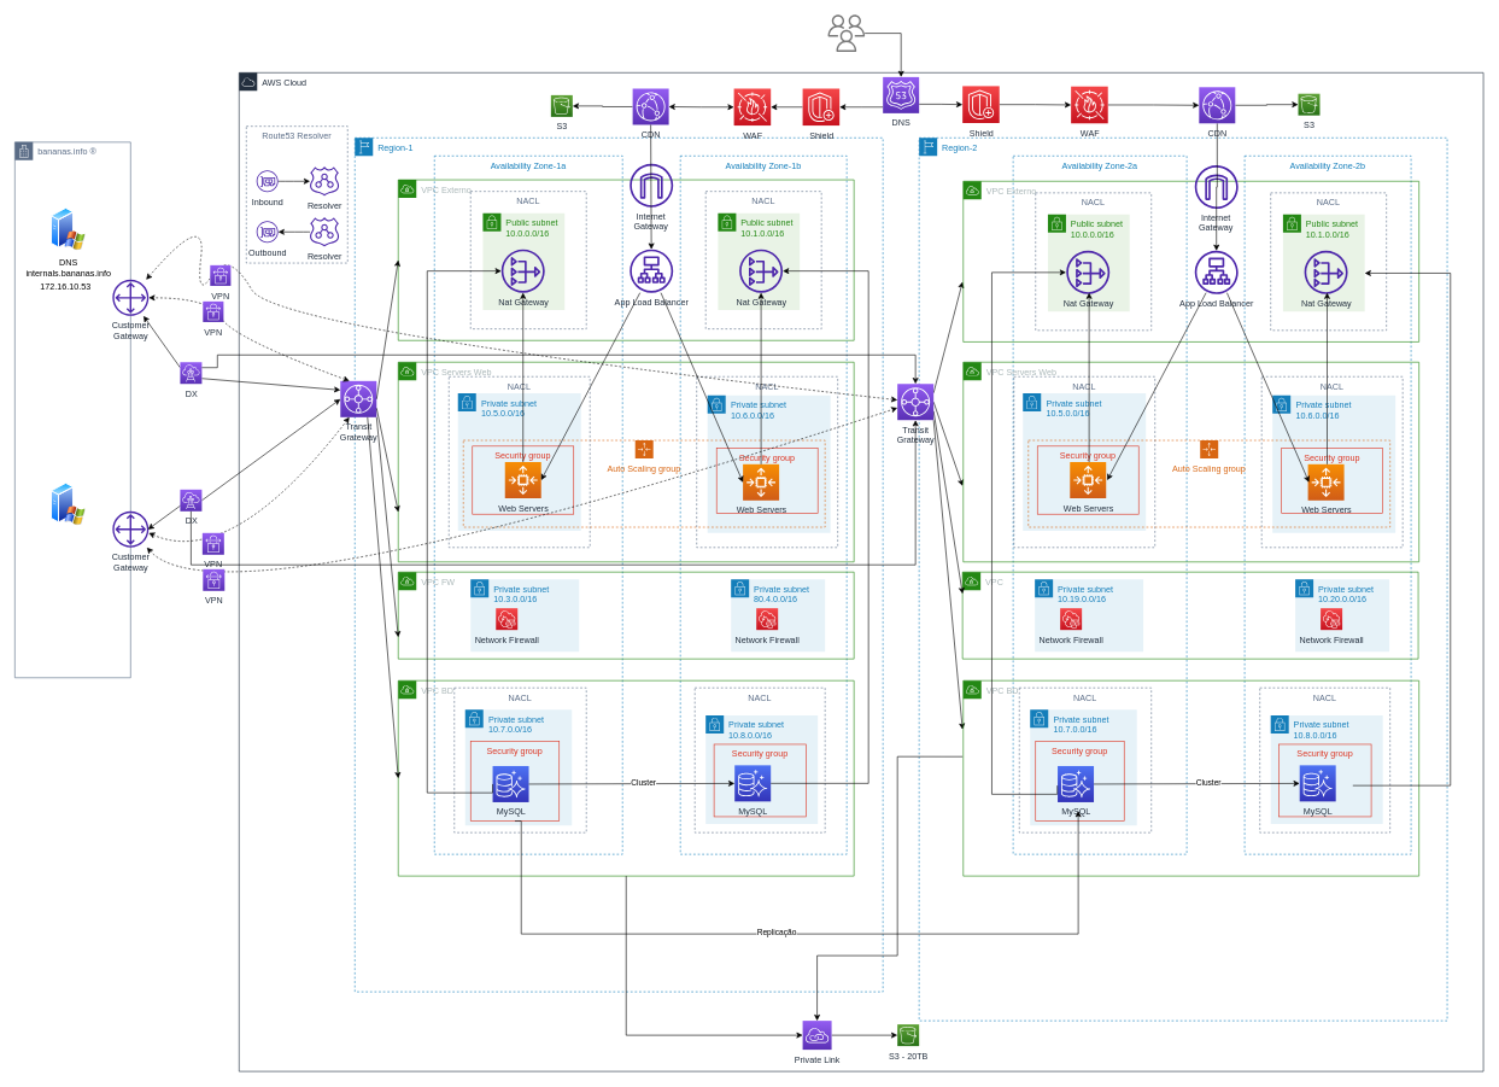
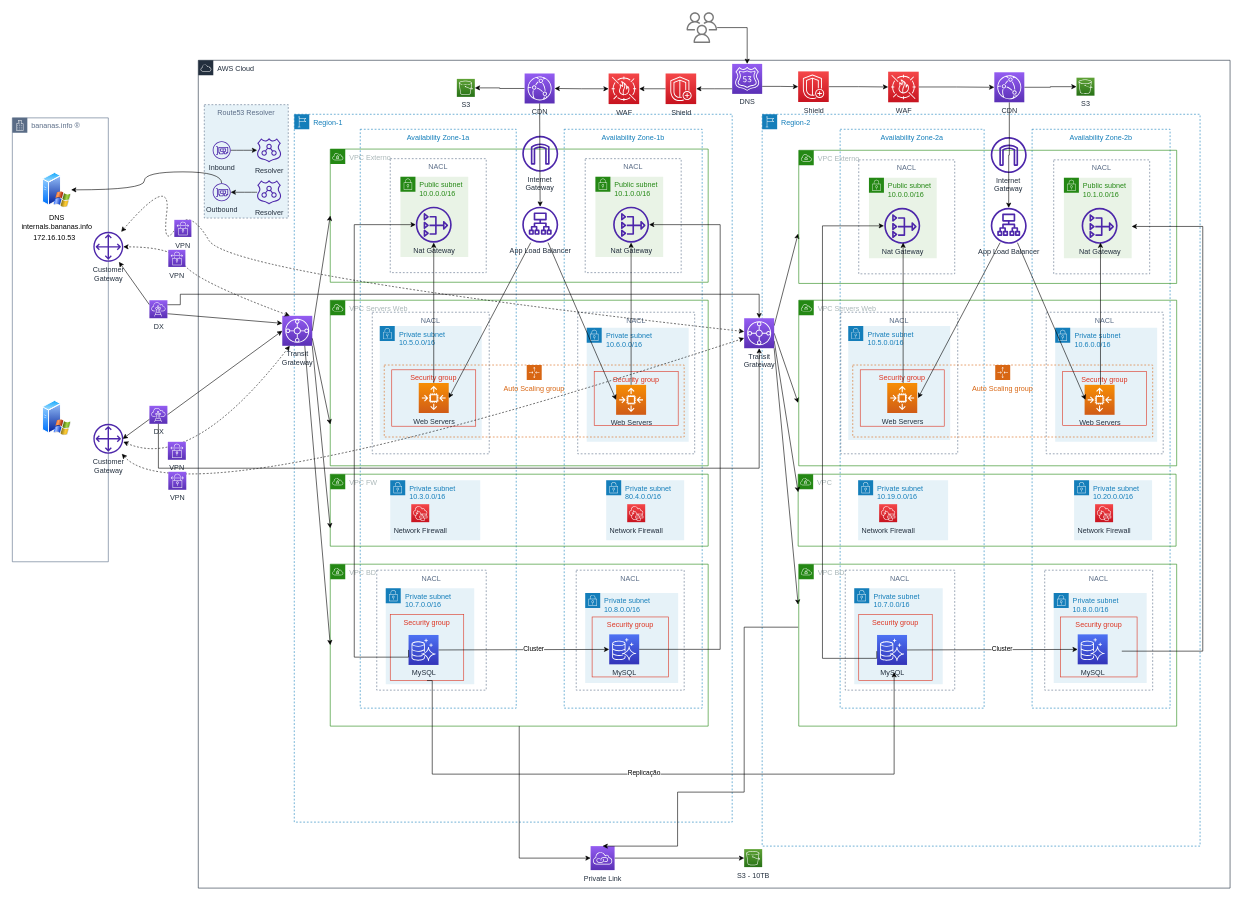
- <mxCell id="122" value="Route53 Resolver" style="fillColor=#FFFFFF;strokeColor=#5A6C86;dashed=1;verticalAlign=top;fontStyle=0;fontColor=#5A6C86;" vertex="1" parent="6"><mxGeometry x="10" y="74" width="140" height="189" as="geometry" /></mxCell>
+ <mxCell id="122" value="Route53 Resolver" style="fillColor=#e6f2f8;strokeColor=#5A6C86;dashed=1;verticalAlign=top;fontStyle=0;fontColor=#5A6C86;" vertex="1" parent="6"><mxGeometry x="10" y="74" width="140" height="189" as="geometry" /></mxCell>
+ <mxCell id="148" style="edgeStyle=orthogonalEdgeStyle;rounded=0;orthogonalLoop=1;jettySize=auto;html=1;curved=1;" parent="1" source="149" target="3" edge="1"><mxGeometry relative="1" as="geometry"><Array as="points"><mxPoint x="369" y="286" /><mxPoint x="240" y="286" /><mxPoint x="240" y="316" /></Array></mxGeometry></mxCell>
- <mxCell id="107" value="Private Link" style="sketch=0;points=[[0,0,0],[0.25,0,0],[0.5,0,0],[0.75,0,0],[1,0,0],[0,1,0],[0.25,1,0],[0.5,1,0],[0.75,1,0],[1,1,0],[0,0.25,0],[0,0.5,0],[0,0.75,0],[1,0.25,0],[1,0.5,0],[1,0.75,0]];outlineConnect=0;fontColor=#232F3E;gradientColor=#945DF2;gradientDirection=north;fillColor=#5A30B5;strokeColor=#ffffff;dashed=0;verticalLabelPosition=bottom;verticalAlign=top;align=center;html=1;fontSize=12;fontStyle=0;aspect=fixed;shape=mxgraph.aws4.resourceIcon;resIcon=mxgraph.aws4.vpc_privatelink;" parent="6" vertex="1"><mxGeometry x="779" y="1310" width="40" height="40" as="geometry" /></mxCell>
+ <mxCell id="107" value="Private Link" style="sketch=0;points=[[0,0,0],[0.25,0,0],[0.5,0,0],[0.75,0,0],[1,0,0],[0,1,0],[0.25,1,0],[0.5,1,0],[0.75,1,0],[1,1,0],[0,0.25,0],[0,0.5,0],[0,0.75,0],[1,0.25,0],[1,0.5,0],[1,0.75,0]];outlineConnect=0;fontColor=#232F3E;gradientColor=#945DF2;gradientDirection=north;fillColor=#5A30B5;strokeColor=#ffffff;dashed=0;verticalLabelPosition=bottom;verticalAlign=top;align=center;html=1;fontSize=12;fontStyle=0;aspect=fixed;shape=mxgraph.aws4.resourceIcon;resIcon=mxgraph.aws4.vpc_privatelink;" parent="6" vertex="1"><mxGeometry x="654" y="1310" width="40" height="40" as="geometry" /></mxCell>
- <mxCell id="105" value="S3 - 20TB" style="sketch=0;points=[[0,0,0],[0.25,0,0],[0.5,0,0],[0.75,0,0],[1,0,0],[0,1,0],[0.25,1,0],[0.5,1,0],[0.75,1,0],[1,1,0],[0,0.25,0],[0,0.5,0],[0,0.75,0],[1,0.25,0],[1,0.5,0],[1,0.75,0]];outlineConnect=0;fontColor=#232F3E;gradientColor=#60A337;gradientDirection=north;fillColor=#277116;strokeColor=#ffffff;dashed=0;verticalLabelPosition=bottom;verticalAlign=top;align=center;html=1;fontSize=12;fontStyle=0;aspect=fixed;shape=mxgraph.aws4.resourceIcon;resIcon=mxgraph.aws4.s3;" parent="6" vertex="1"><mxGeometry x="910" y="1315" width="30" height="30" as="geometry" /></mxCell>
+ <mxCell id="105" value="S3 - 10TB" style="sketch=0;points=[[0,0,0],[0.25,0,0],[0.5,0,0],[0.75,0,0],[1,0,0],[0,1,0],[0.25,1,0],[0.5,1,0],[0.75,1,0],[1,1,0],[0,0.25,0],[0,0.5,0],[0,0.75,0],[1,0.25,0],[1,0.5,0],[1,0.75,0]];outlineConnect=0;fontColor=#232F3E;gradientColor=#60A337;gradientDirection=north;fillColor=#277116;strokeColor=#ffffff;dashed=0;verticalLabelPosition=bottom;verticalAlign=top;align=center;html=1;fontSize=12;fontStyle=0;aspect=fixed;shape=mxgraph.aws4.resourceIcon;resIcon=mxgraph.aws4.s3;" parent="6" vertex="1"><mxGeometry x="910" y="1315" width="30" height="30" as="geometry" /></mxCell>
